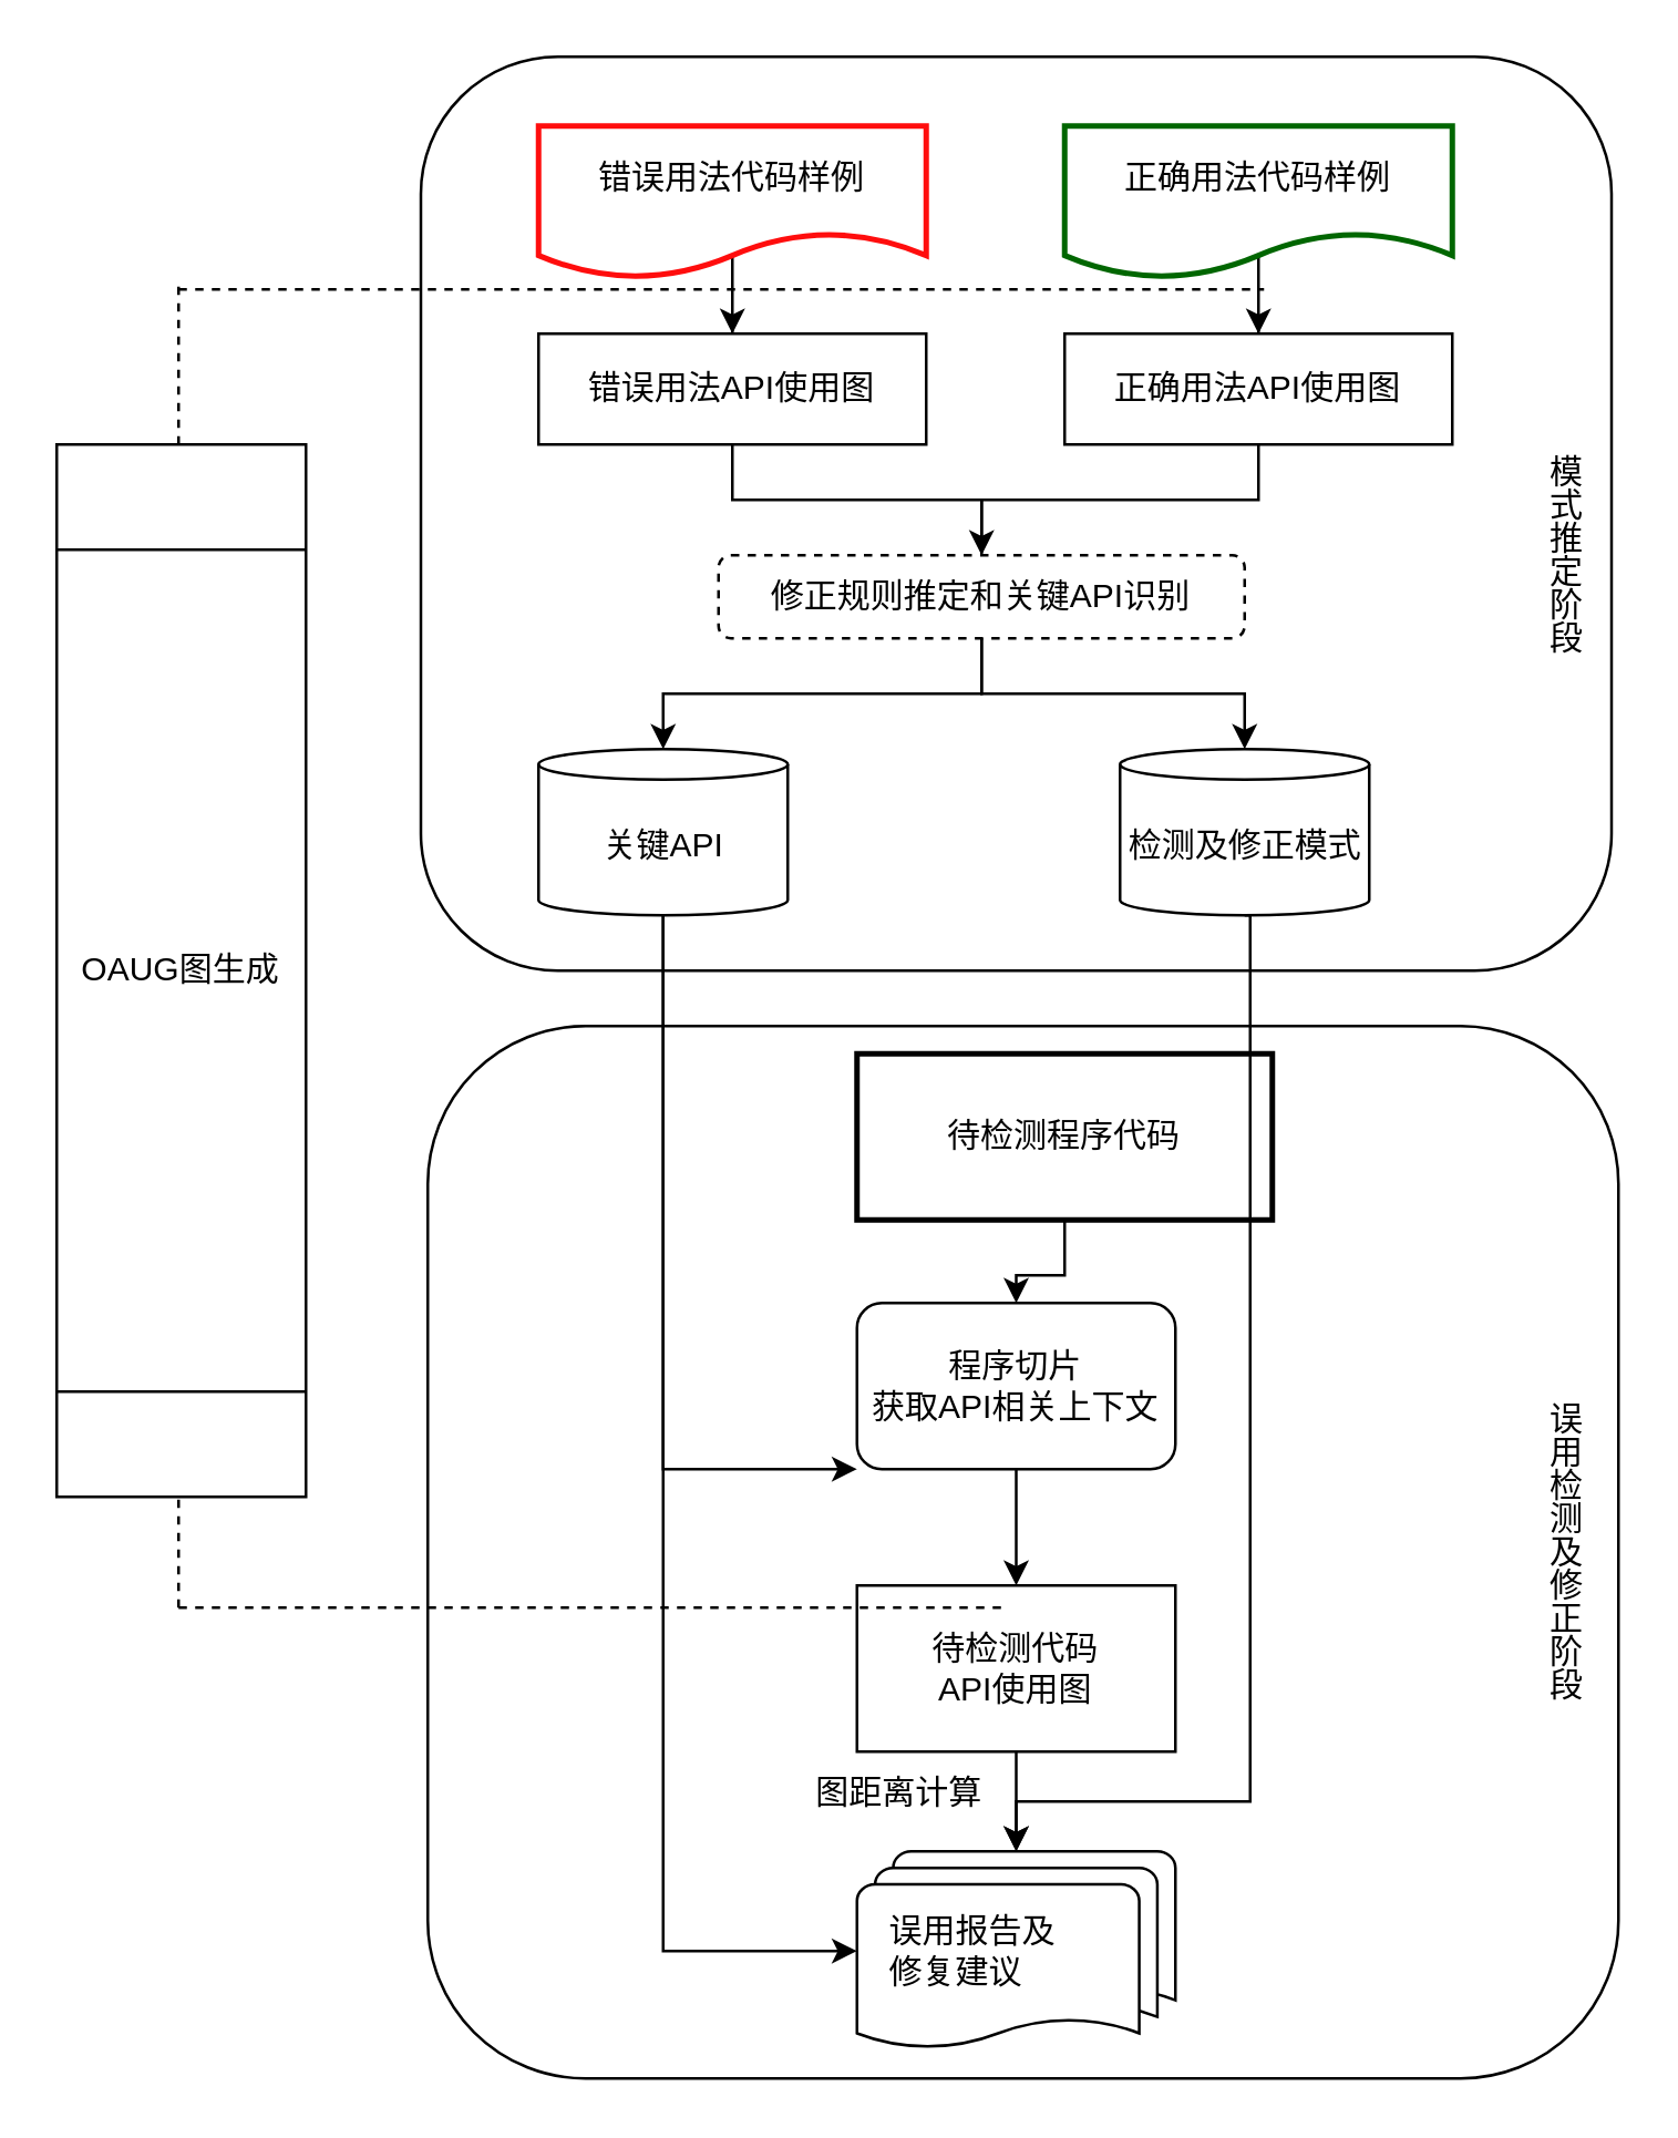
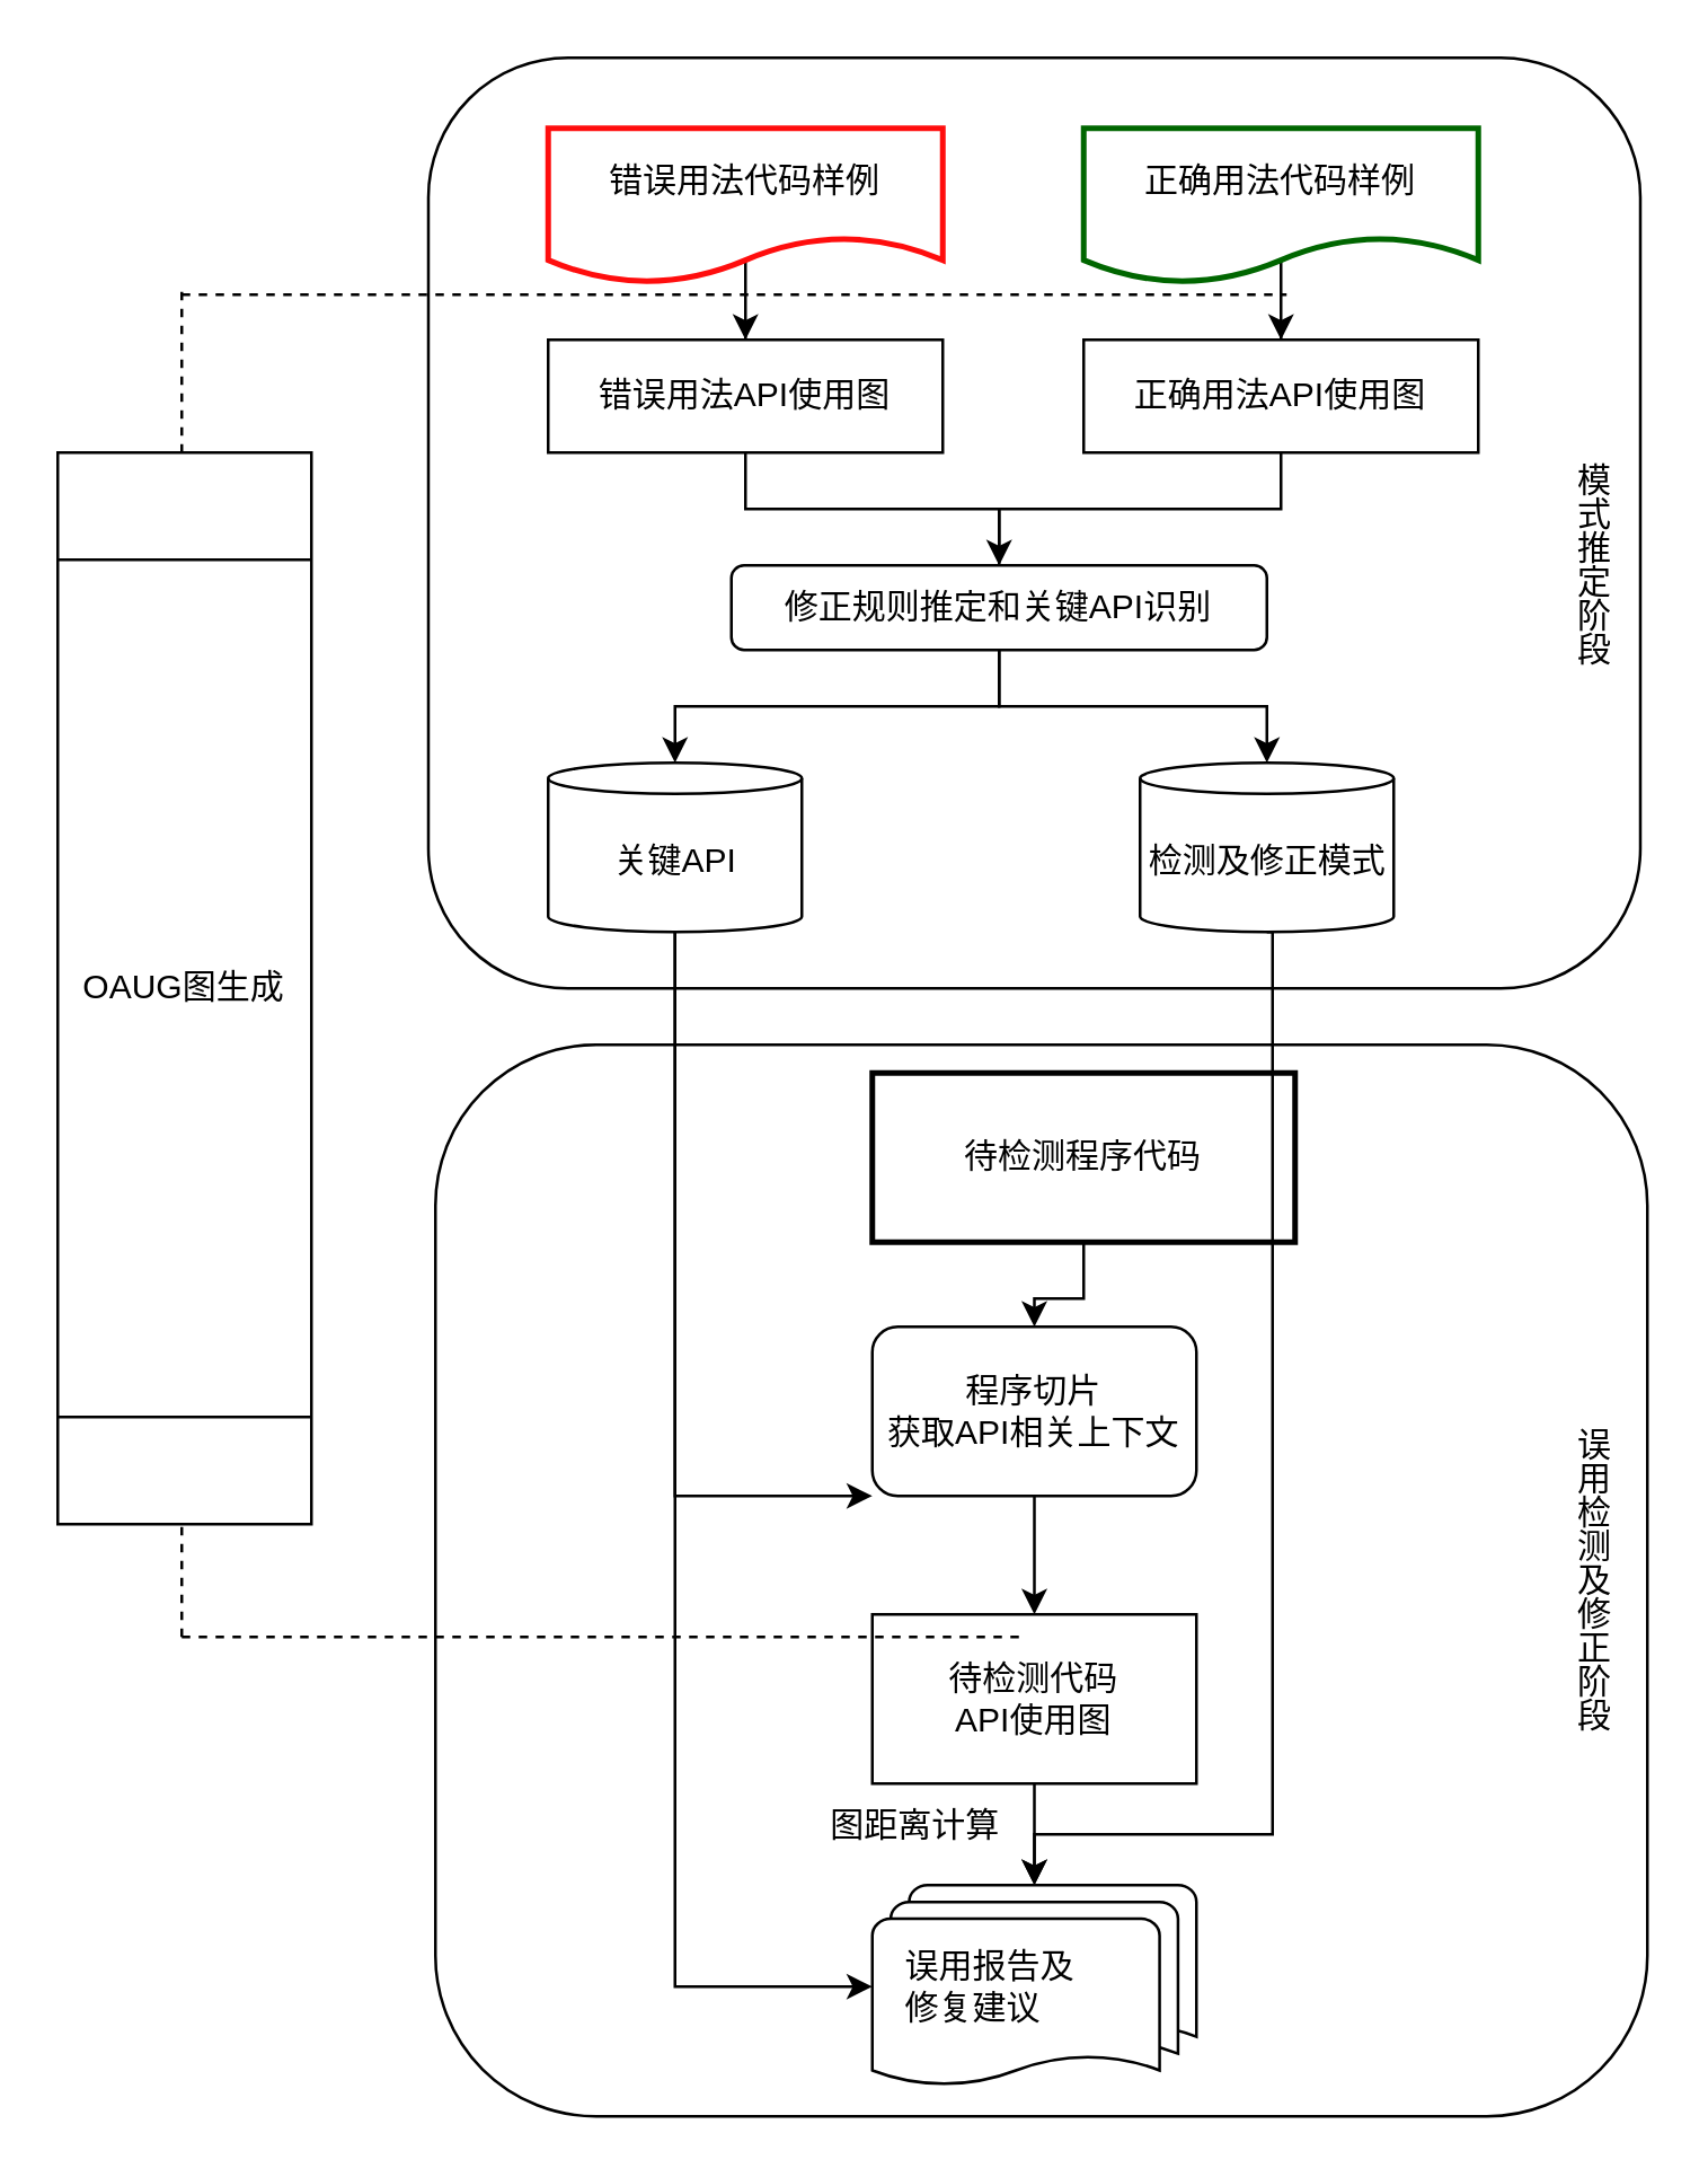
- <mxCell id="10" value="修正规则推定和关键API识别" style="rounded=1;whiteSpace=wrap;html=1;dashed=1;" parent="1" vertex="1"><mxGeometry x="259" y="200" width="190" height="30" as="geometry" /></mxCell>
+ <mxCell id="10" value="修正规则推定和关键API识别" style="rounded=1;whiteSpace=wrap;html=1;" parent="1" vertex="1"><mxGeometry x="259" y="200" width="190" height="30" as="geometry" /></mxCell>
